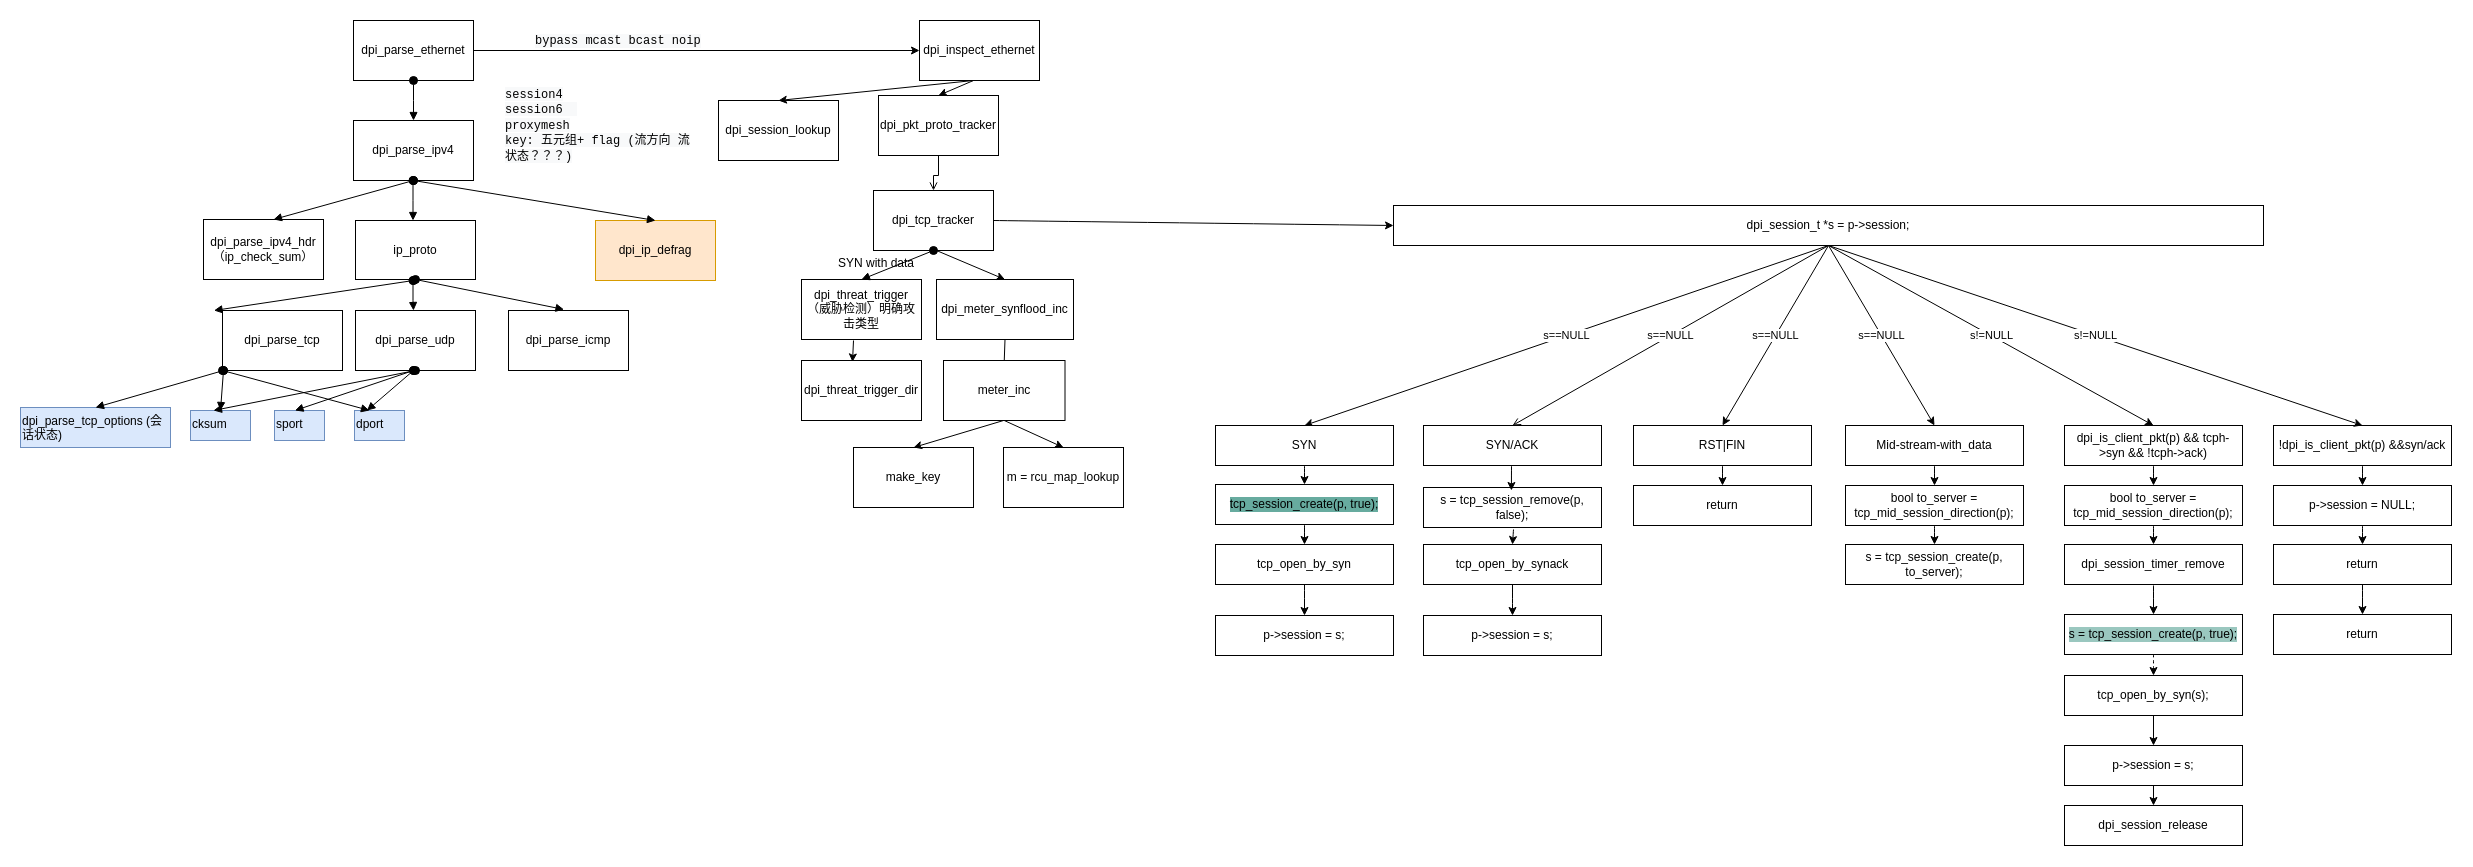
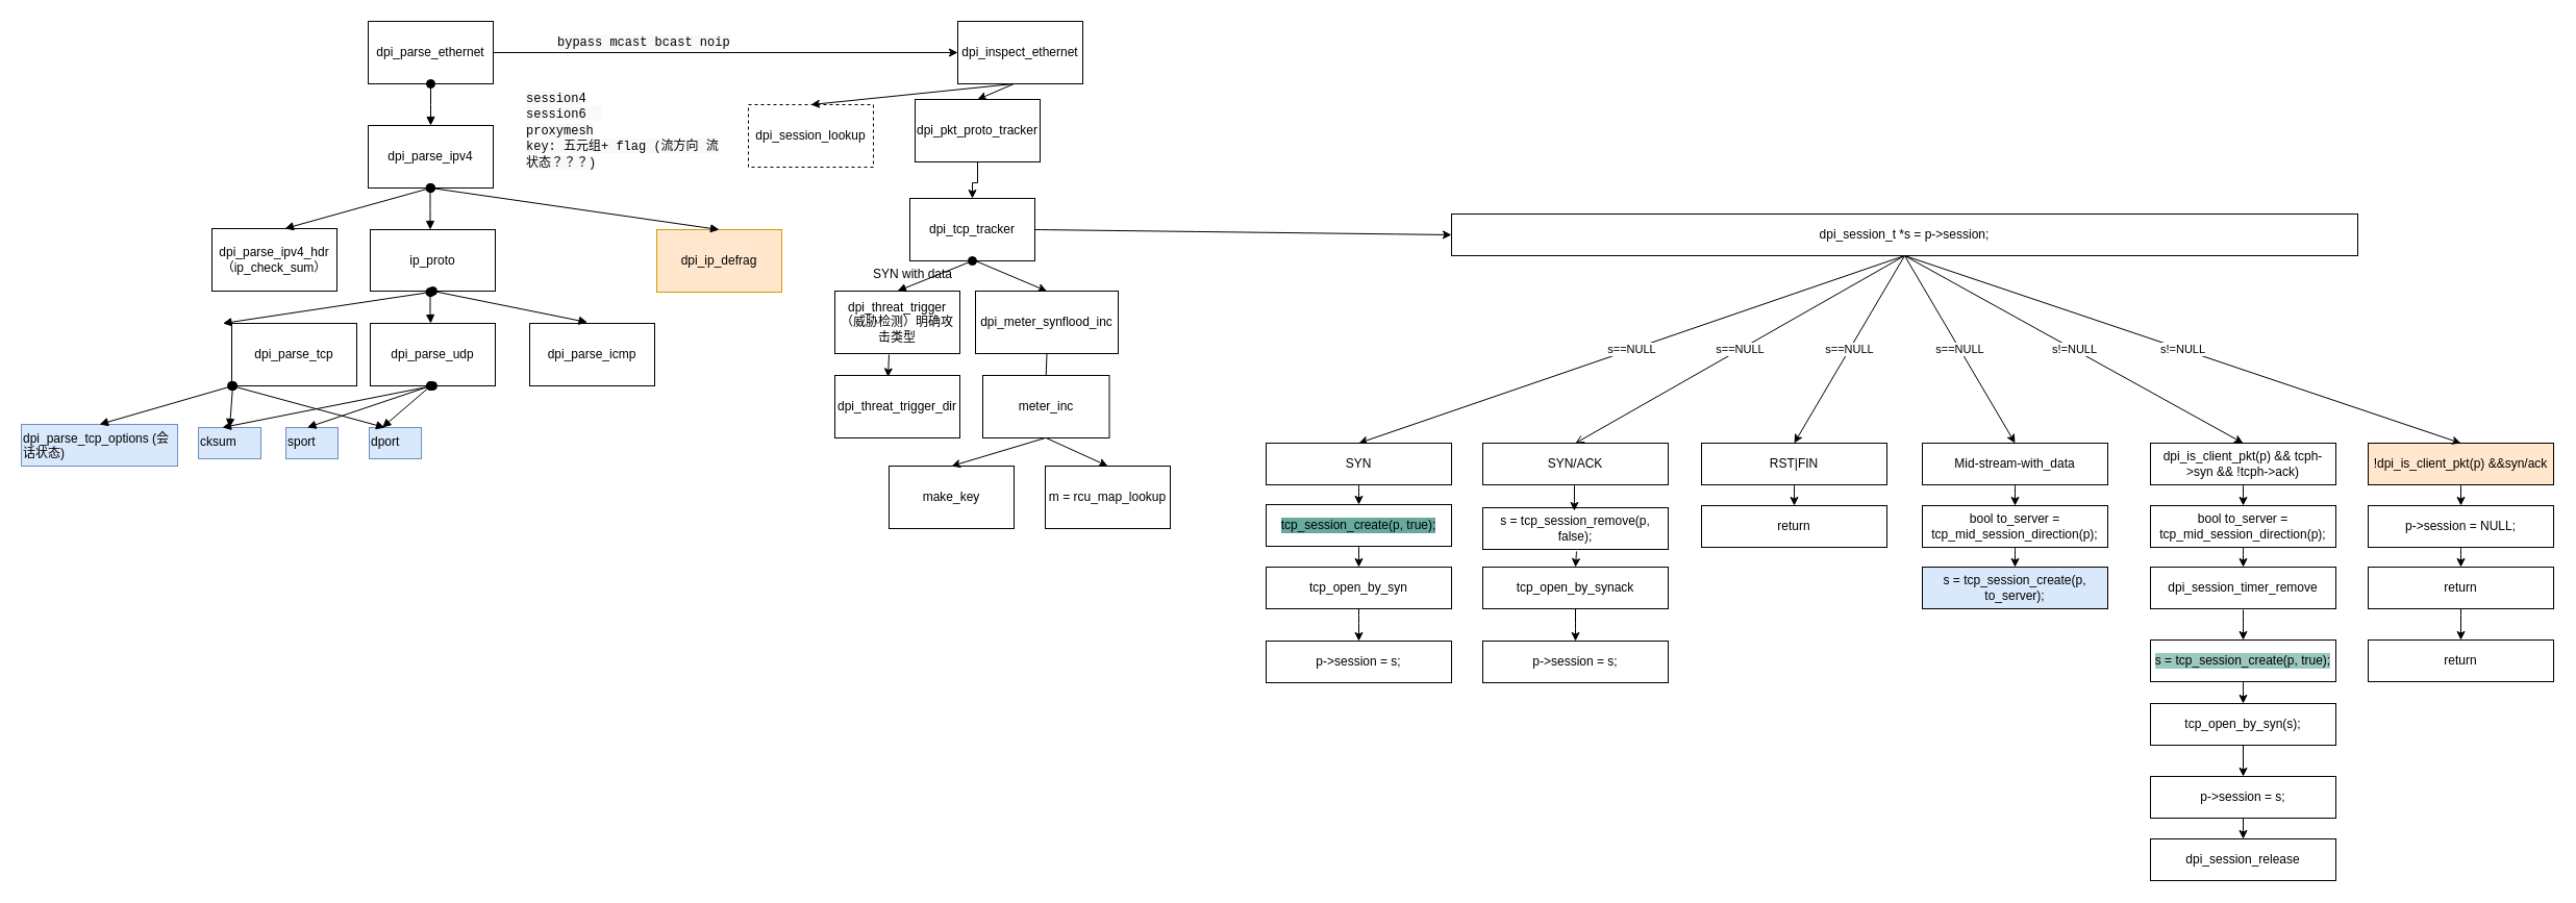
- <mxCell id="29" value="dpi_session_lookup" style="rounded=0;whiteSpace=wrap;html=1;" parent="1" vertex="1"><mxGeometry x="718" y="100" width="120" height="60" as="geometry" /></mxCell>
+ <mxCell id="29" value="dpi_session_lookup" style="rounded=0;whiteSpace=wrap;html=1;dashed=1;" parent="1" vertex="1"><mxGeometry x="718" y="100" width="120" height="60" as="geometry" /></mxCell>
- <mxCell id="31" value="" style="edgeStyle=orthogonalEdgeStyle;rounded=0;orthogonalLoop=1;jettySize=auto;html=1;endArrow=open;" parent="1" source="32" target="33" edge="1"><mxGeometry relative="1" as="geometry" /></mxCell>
+ <mxCell id="31" value="" style="edgeStyle=orthogonalEdgeStyle;rounded=0;orthogonalLoop=1;jettySize=auto;html=1;" parent="1" source="32" target="33" edge="1"><mxGeometry relative="1" as="geometry" /></mxCell>
- <mxCell id="5" value="dpi_ip_defrag" style="rounded=0;whiteSpace=wrap;html=1;fillColor=#ffe6cc;strokeColor=#d79b00;" parent="1" vertex="1"><mxGeometry x="595" y="220" width="120" height="60" as="geometry" /></mxCell>
+ <mxCell id="5" value="dpi_ip_defrag" style="rounded=0;whiteSpace=wrap;html=1;fillColor=#ffe6cc;strokeColor=#d79b00;" parent="1" vertex="1"><mxGeometry x="630" y="220" width="120" height="60" as="geometry" /></mxCell>
- <mxCell id="79" value="!dpi_is_client_pkt(p) &amp;amp;&amp;amp;syn/ack" style="rounded=0;whiteSpace=wrap;html=1;" parent="1" vertex="1"><mxGeometry x="2273" y="425" width="178" height="40" as="geometry" /></mxCell>
+ <mxCell id="79" value="!dpi_is_client_pkt(p) &amp;amp;&amp;amp;syn/ack" style="rounded=0;whiteSpace=wrap;html=1;fillColor=#ffe6cc;" parent="1" vertex="1"><mxGeometry x="2273" y="425" width="178" height="40" as="geometry" /></mxCell>
- <mxCell id="69" value="s = tcp_session_create(p, to_server);" style="rounded=0;whiteSpace=wrap;html=1;" parent="1" vertex="1"><mxGeometry x="1845" y="544" width="178" height="40" as="geometry" /></mxCell>
+ <mxCell id="69" value="s = tcp_session_create(p, to_server);" style="rounded=0;whiteSpace=wrap;html=1;fillColor=#dae8fc;" parent="1" vertex="1"><mxGeometry x="1845" y="544" width="178" height="40" as="geometry" /></mxCell>
- <mxCell id="95" value="" style="endArrow=classic;html=1;fontColor=#000000;curved=1;exitX=0.5;exitY=1;exitDx=0;exitDy=0;entryX=0.5;entryY=0;entryDx=0;entryDy=0;dashed=1;" parent="1" source="75" target="76" edge="1"><mxGeometry width="50" height="50" relative="1" as="geometry"><mxPoint x="1963" y="725" as="sourcePoint" /><mxPoint x="2013" y="675" as="targetPoint" /></mxGeometry></mxCell>
+ <mxCell id="95" value="" style="endArrow=classic;html=1;fontColor=#000000;curved=1;exitX=0.5;exitY=1;exitDx=0;exitDy=0;entryX=0.5;entryY=0;entryDx=0;entryDy=0;" parent="1" source="75" target="76" edge="1"><mxGeometry width="50" height="50" relative="1" as="geometry"><mxPoint x="1963" y="725" as="sourcePoint" /><mxPoint x="2013" y="675" as="targetPoint" /></mxGeometry></mxCell>
